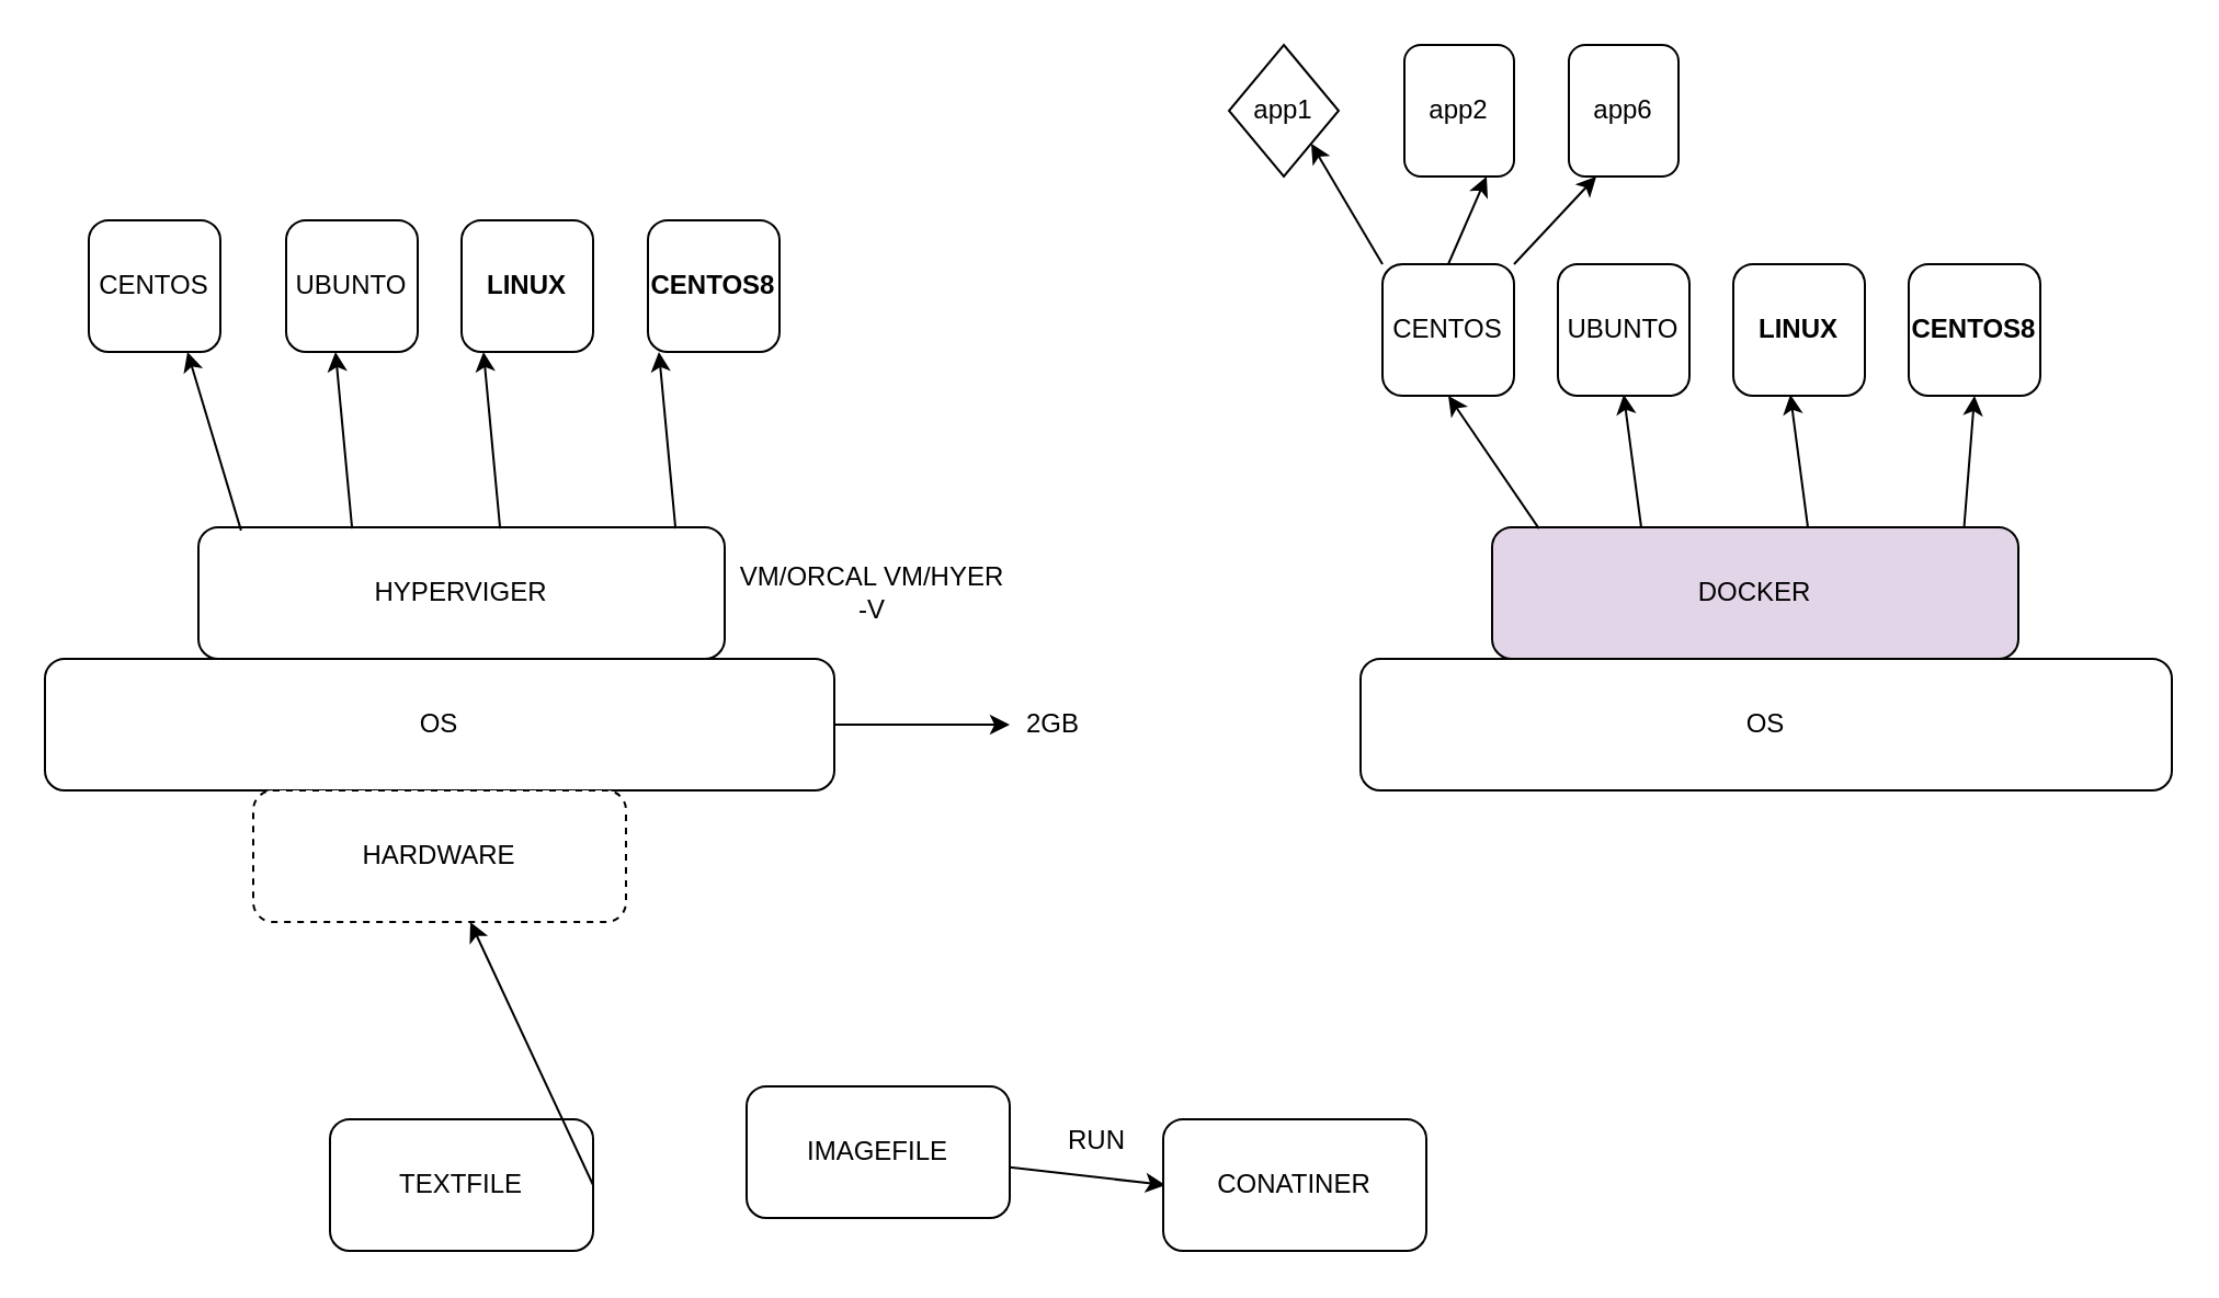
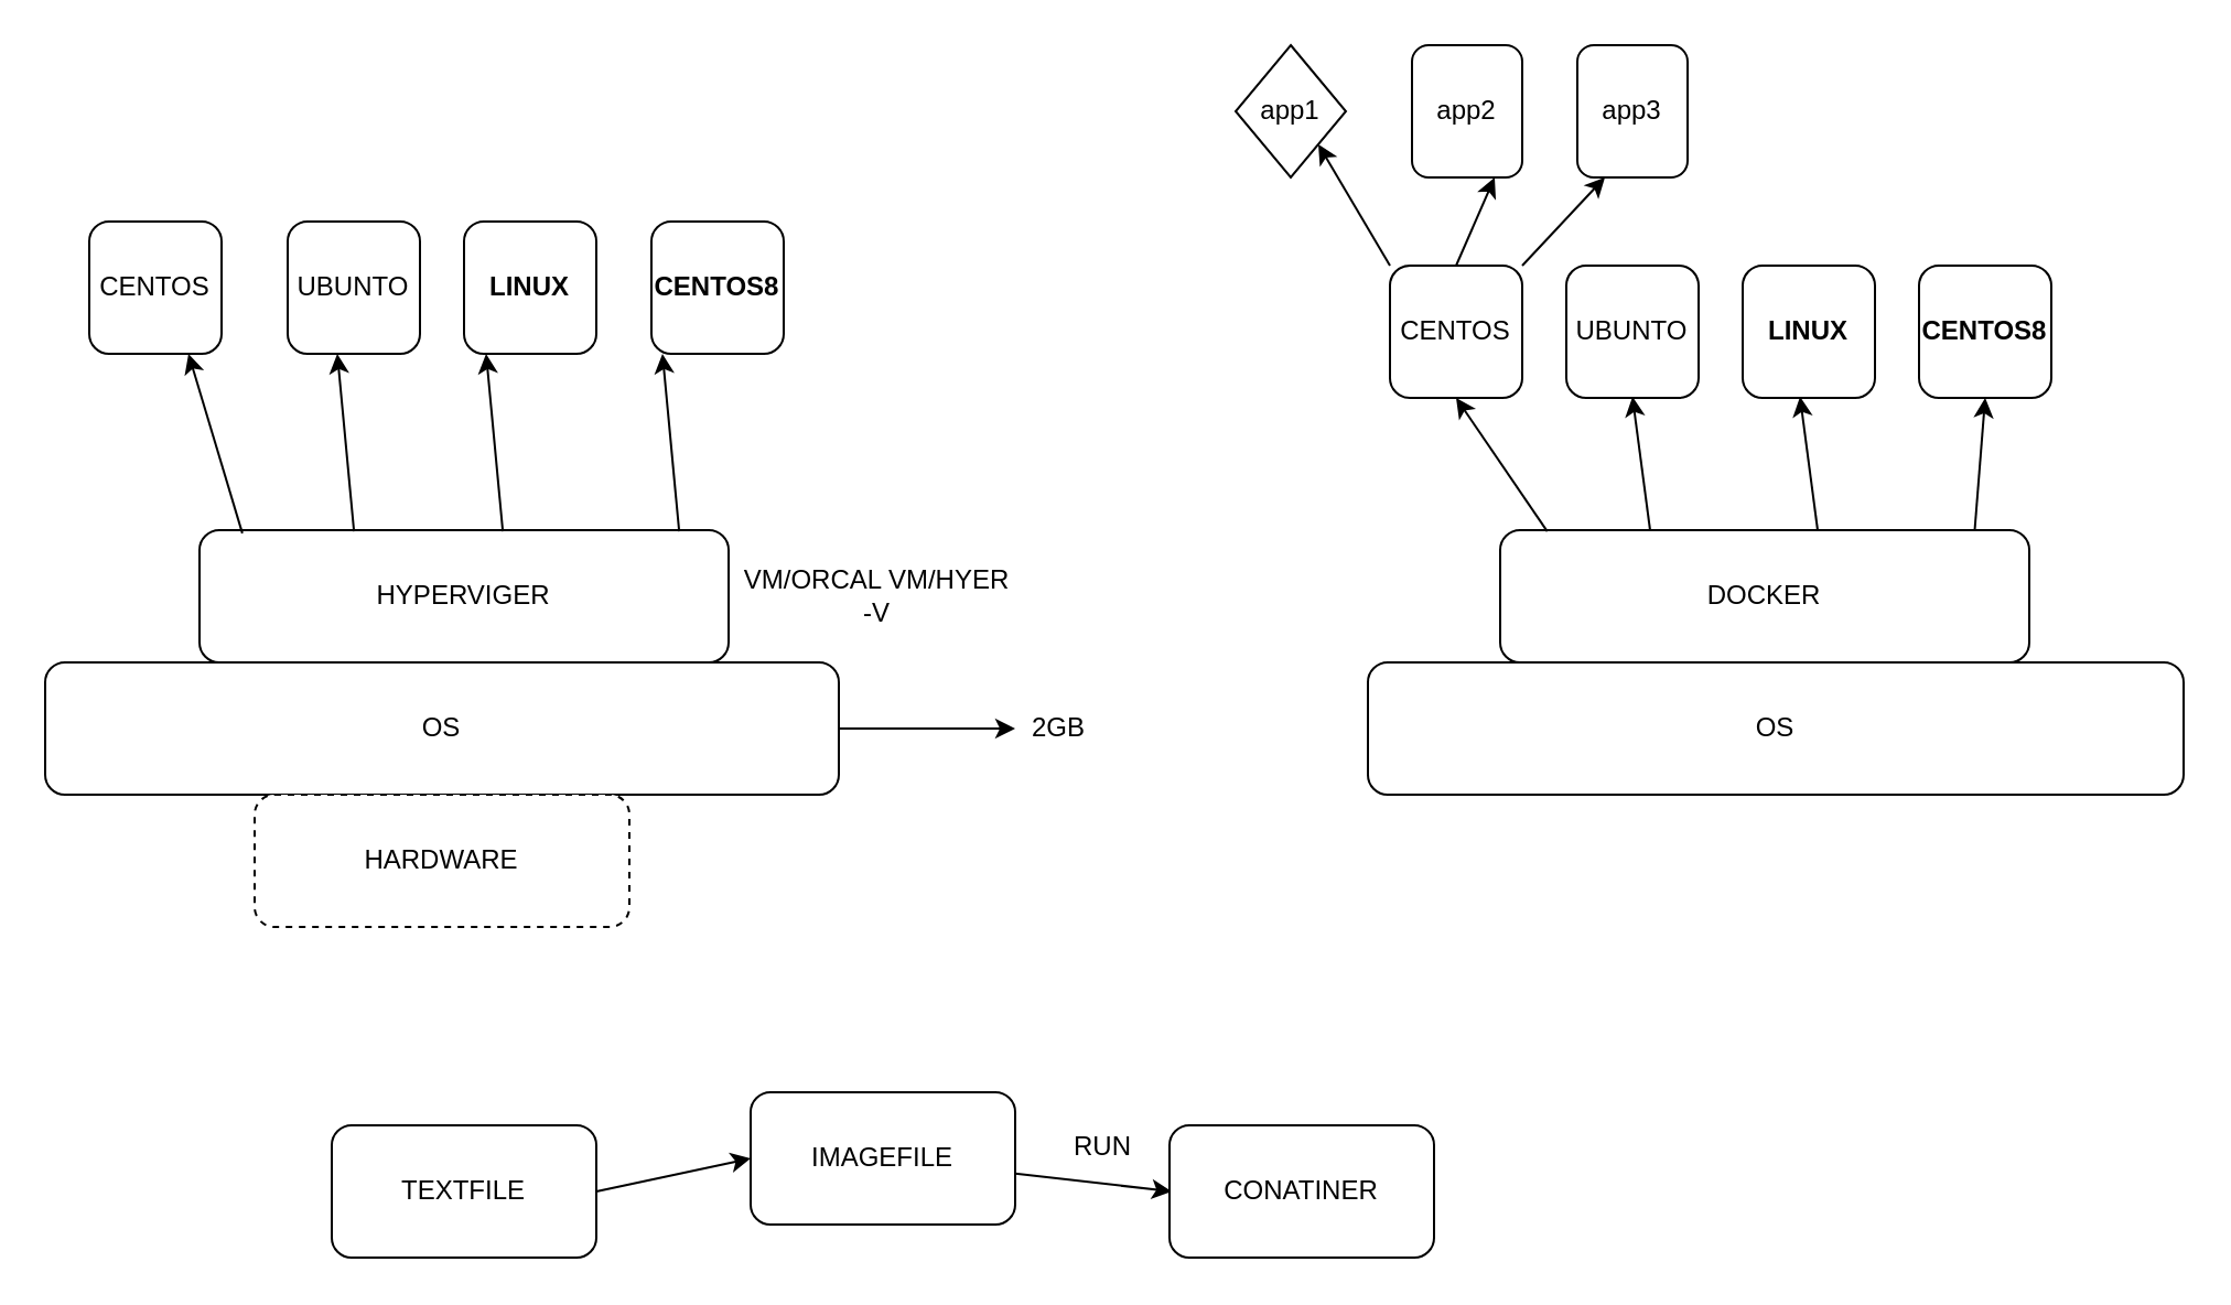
- <mxCell id="34" value="app6" style="rounded=1;whiteSpace=wrap;html=1;" vertex="1" parent="1"><mxGeometry x="715" y="20" width="50" height="60" as="geometry" /></mxCell>
+ <mxCell id="34" value="app3" style="rounded=1;whiteSpace=wrap;html=1;" vertex="1" parent="1"><mxGeometry x="715" y="20" width="50" height="60" as="geometry" /></mxCell>
- <mxCell id="17" value="DOCKER" style="rounded=1;whiteSpace=wrap;html=1;fillColor=#e1d5e7;" vertex="1" parent="1"><mxGeometry x="680" y="240" width="240" height="60" as="geometry" /></mxCell>
+ <mxCell id="17" value="DOCKER" style="rounded=1;whiteSpace=wrap;html=1;" vertex="1" parent="1"><mxGeometry x="680" y="240" width="240" height="60" as="geometry" /></mxCell>
- <mxCell id="25" value="" style="endArrow=classic;html=1;exitX=1;exitY=0.5;exitDx=0;exitDy=0;" edge="1" parent="1" source="23" target="13"><mxGeometry width="50" height="50" relative="1" as="geometry"><mxPoint x="270" y="580" as="sourcePoint" /><mxPoint x="320" y="530" as="targetPoint" /></mxGeometry></mxCell>
+ <mxCell id="25" value="" style="endArrow=classic;html=1;exitX=1;exitY=0.5;exitDx=0;exitDy=0;entryX=0;entryY=0.5;entryDx=0;entryDy=0;" edge="1" parent="1" source="23" target="24"><mxGeometry width="50" height="50" relative="1" as="geometry"><mxPoint x="270" y="580" as="sourcePoint" /><mxPoint x="320" y="530" as="targetPoint" /></mxGeometry></mxCell>
